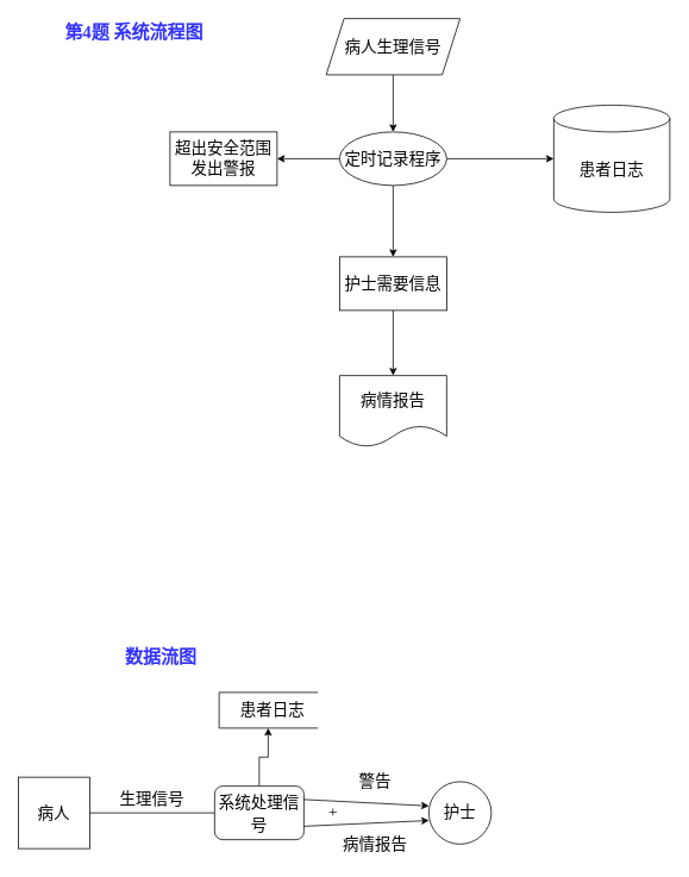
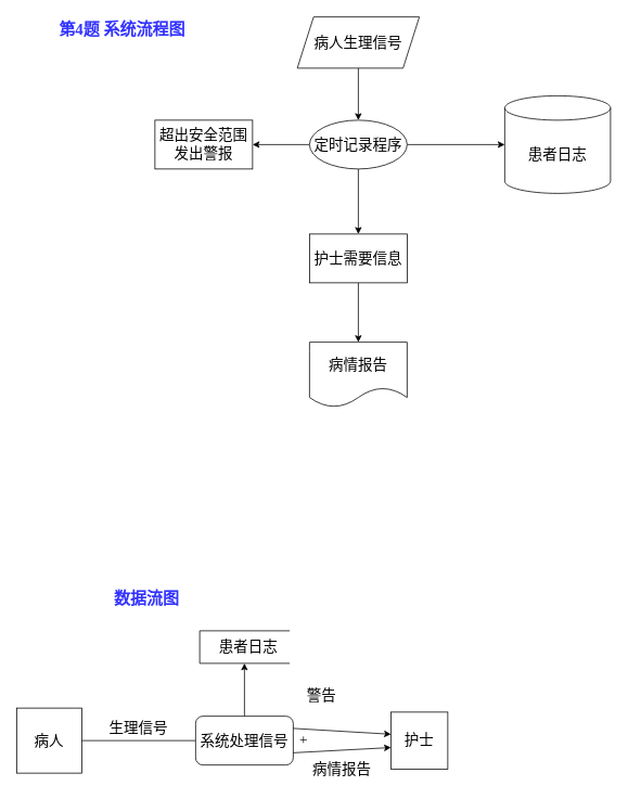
- <mxCell id="21" value="警告" style="text;html=1;strokeColor=none;fillColor=none;align=center;verticalAlign=middle;whiteSpace=wrap;rounded=0;fontFamily=Garamond;fontSize=18;fontColor=#000000;" vertex="1" parent="1"><mxGeometry x="360" y="860" width="120" height="30" as="geometry" /></mxCell>
+ <mxCell id="21" value="警告" style="text;html=1;strokeColor=none;fillColor=none;align=center;verticalAlign=middle;whiteSpace=wrap;rounded=0;fontFamily=Garamond;fontSize=18;fontColor=#000000;" vertex="1" parent="1"><mxGeometry x="335" y="840" width="120" height="30" as="geometry" /></mxCell>
- <mxCell id="16" value="&lt;font color=&quot;#000000&quot; style=&quot;font-size: 18px;&quot;&gt;系统处理信号&lt;/font&gt;" style="rounded=1;whiteSpace=wrap;html=1;fontSize=20;fontFamily=Garamond;fontColor=#3333FF;" vertex="1" parent="1"><mxGeometry x="240" y="880" width="100" height="60" as="geometry" /></mxCell>
+ <mxCell id="16" value="&lt;font color=&quot;#000000&quot; style=&quot;font-size: 18px;&quot;&gt;系统处理信号&lt;/font&gt;" style="rounded=1;whiteSpace=wrap;html=1;fontSize=20;fontFamily=Garamond;fontColor=#3333FF;" vertex="1" parent="1"><mxGeometry x="240" y="880" width="120" height="60" as="geometry" /></mxCell>
- <mxCell id="18" value="&lt;p style=&quot;font-size: 18px;&quot;&gt;&lt;font color=&quot;#000000&quot;&gt;护士&lt;/font&gt;&lt;/p&gt;" style="ellipse;whiteSpace=wrap;html=1;fontSize=20;fontFamily=Garamond;" vertex="1" parent="1"><mxGeometry x="480" y="875" width="70" height="70" as="geometry" /></mxCell>
+ <mxCell id="18" value="&lt;p style=&quot;font-size: 18px;&quot;&gt;&lt;font color=&quot;#000000&quot;&gt;护士&lt;/font&gt;&lt;/p&gt;" style="whiteSpace=wrap;html=1;fontSize=20;fontFamily=Garamond;rounded=0;" vertex="1" parent="1"><mxGeometry x="480" y="875" width="70" height="70" as="geometry" /></mxCell>
